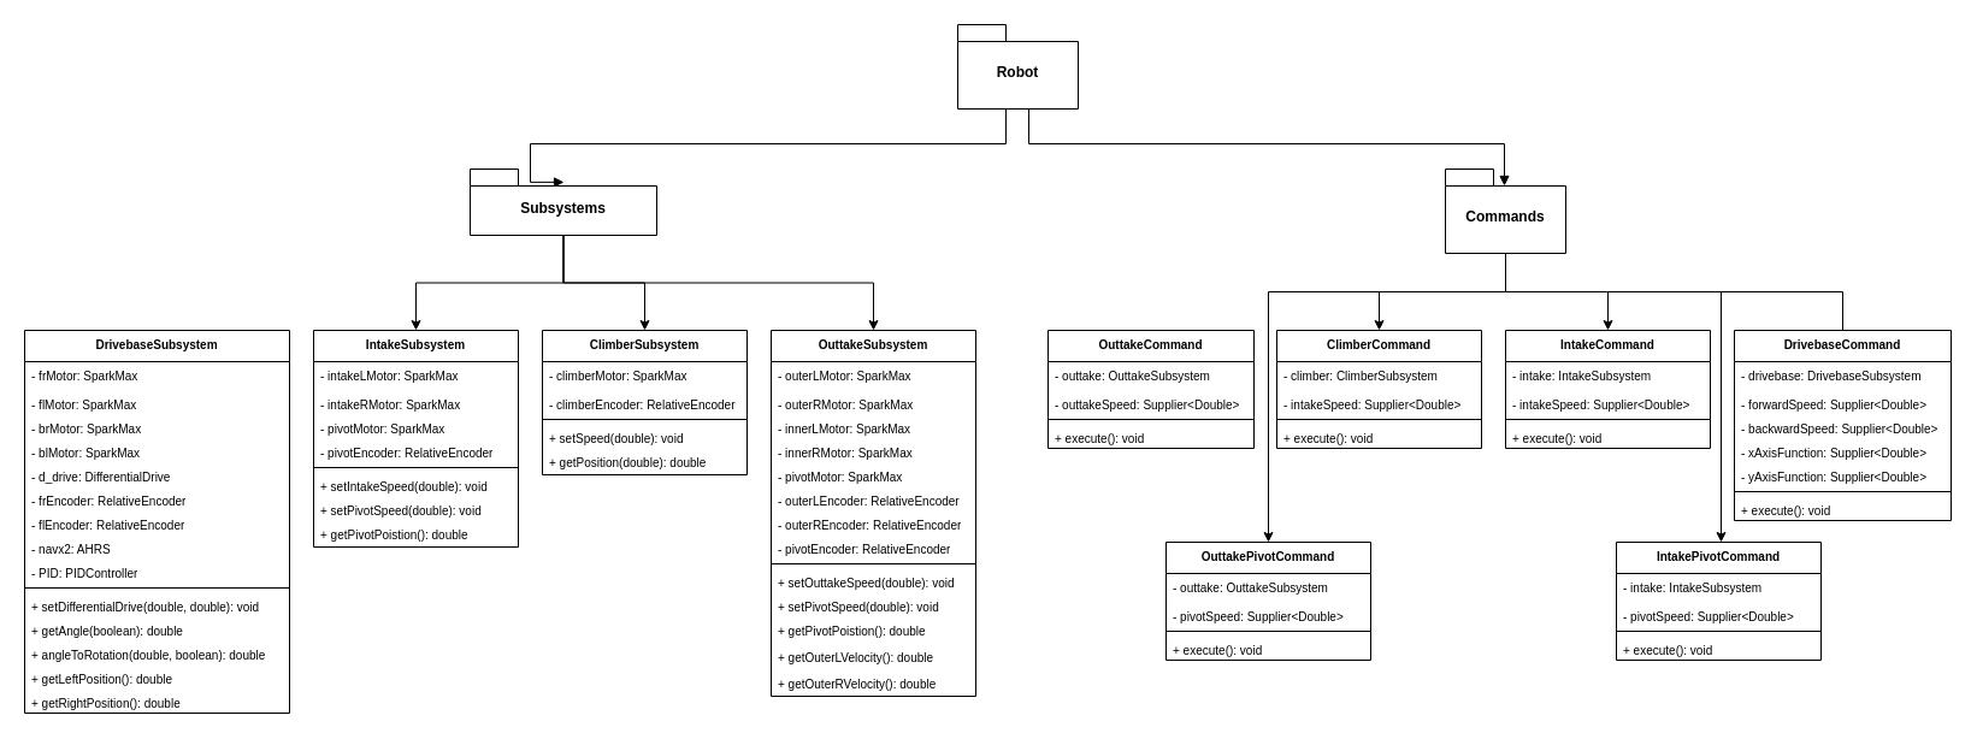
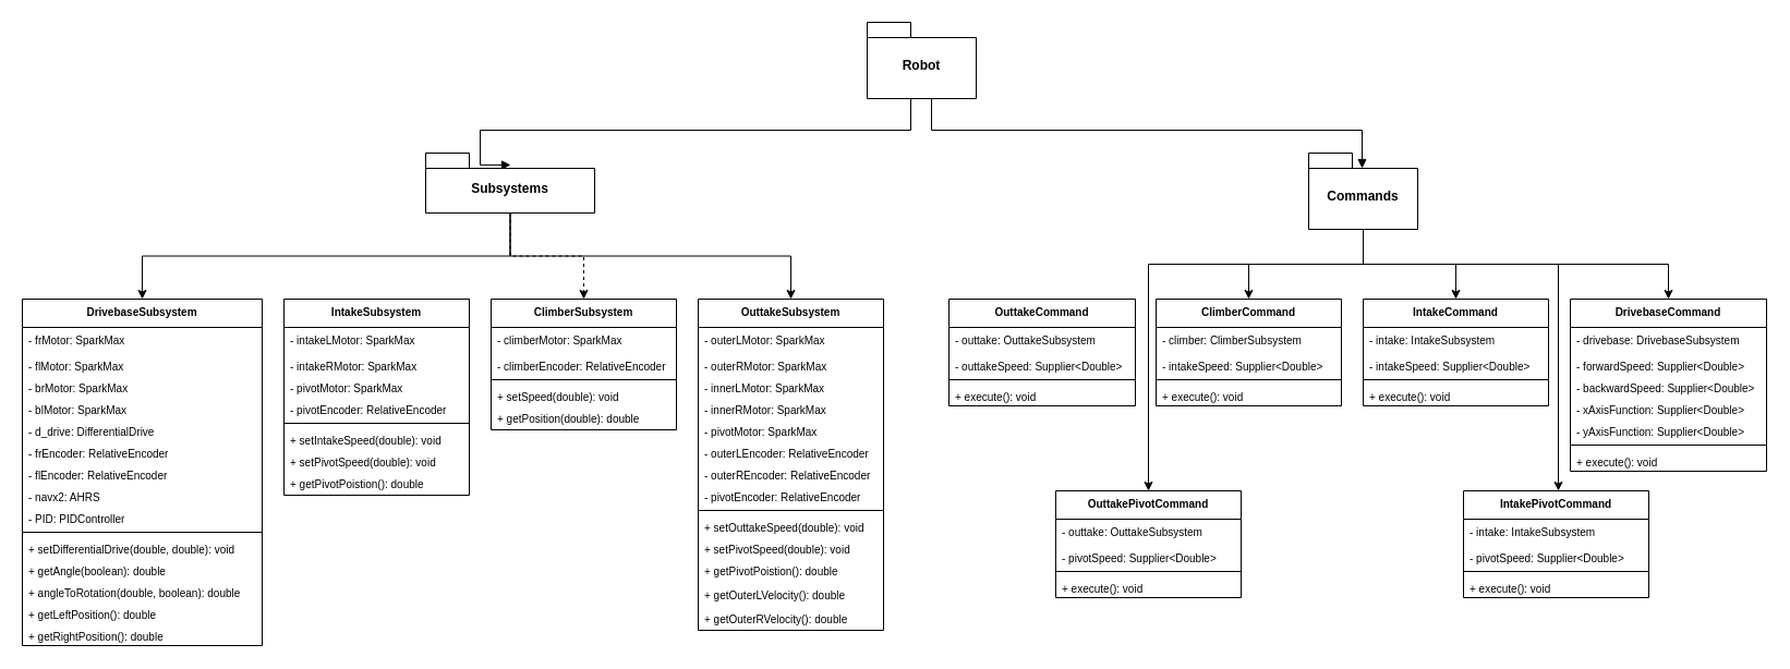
+ <mxCell id="3" style="edgeStyle=orthogonalEdgeStyle;rounded=0;orthogonalLoop=1;jettySize=auto;html=1;exitX=0.5;exitY=1;exitDx=0;exitDy=0;exitPerimeter=0;" edge="1" parent="1" source="7" target="45"><mxGeometry relative="1" as="geometry" /></mxCell>
- <mxCell id="4" style="edgeStyle=orthogonalEdgeStyle;rounded=0;orthogonalLoop=1;jettySize=auto;html=1;entryX=0.5;entryY=0;entryDx=0;entryDy=0;" edge="1" parent="1" source="7" target="8"><mxGeometry relative="1" as="geometry" /></mxCell>
- <mxCell id="5" style="edgeStyle=orthogonalEdgeStyle;rounded=0;orthogonalLoop=1;jettySize=auto;html=1;entryX=0.5;entryY=0;entryDx=0;entryDy=0;" edge="1" parent="1" source="7" target="39"><mxGeometry relative="1" as="geometry" /></mxCell>
+ <mxCell id="5" style="edgeStyle=orthogonalEdgeStyle;rounded=0;orthogonalLoop=1;jettySize=auto;html=1;entryX=0.5;entryY=0;entryDx=0;entryDy=0;dashed=1;" edge="1" parent="1" source="7" target="39"><mxGeometry relative="1" as="geometry" /></mxCell>
- <mxCell id="19" style="edgeStyle=orthogonalEdgeStyle;rounded=0;orthogonalLoop=1;jettySize=auto;html=1;entryX=0.5;entryY=0;entryDx=0;entryDy=0;exitX=0.5;exitY=1;exitDx=0;exitDy=0;exitPerimeter=0;endArrow=none;" edge="1" parent="1" source="22" target="77"><mxGeometry relative="1" as="geometry" /></mxCell>
+ <mxCell id="19" style="edgeStyle=orthogonalEdgeStyle;rounded=0;orthogonalLoop=1;jettySize=auto;html=1;entryX=0.5;entryY=0;entryDx=0;entryDy=0;exitX=0.5;exitY=1;exitDx=0;exitDy=0;exitPerimeter=0;" edge="1" parent="1" source="22" target="77"><mxGeometry relative="1" as="geometry" /></mxCell>
